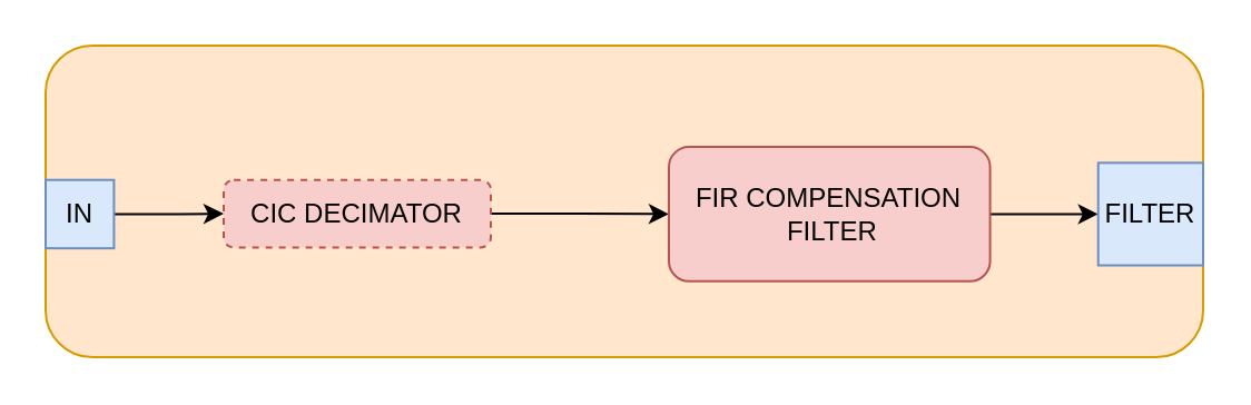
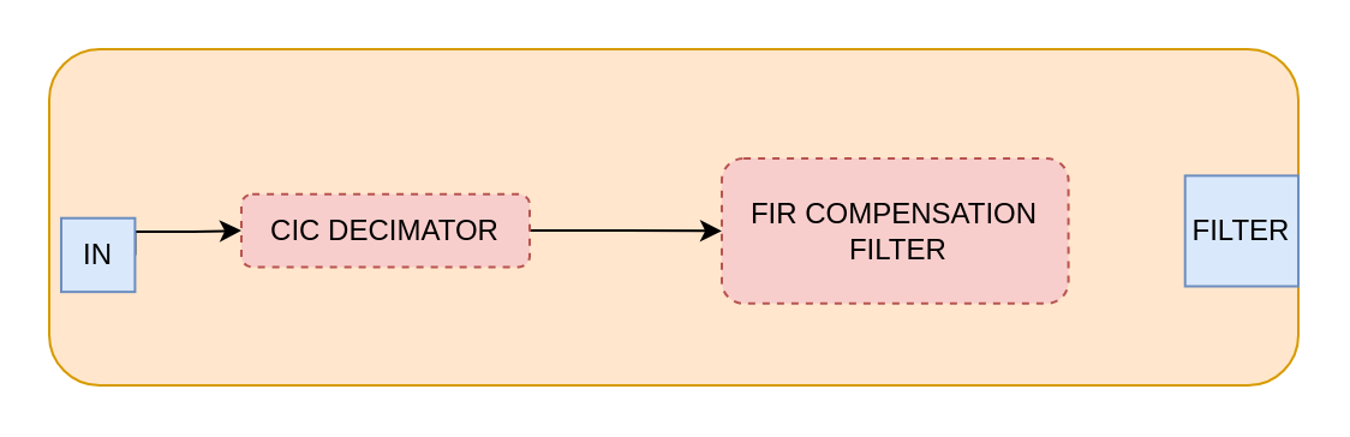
- <mxCell id="8" value="IN" style="rounded=0;whiteSpace=wrap;html=1;fillColor=#dae8fc;strokeColor=#6c8ebf;" parent="1" vertex="1"><mxGeometry x="20" y="80.357" width="30.714" height="30.714" as="geometry" /></mxCell>
+ <mxCell id="8" value="IN" style="rounded=0;whiteSpace=wrap;html=1;fillColor=#dae8fc;strokeColor=#6c8ebf;" parent="1" vertex="1"><mxGeometry x="25" y="90.357" width="30.714" height="30.714" as="geometry" /></mxCell>
- <mxCell id="6" value="FIR COMPENSATION&lt;br&gt;&amp;nbsp;FILTER" style="rounded=1;whiteSpace=wrap;html=1;fillColor=#f8cecc;strokeColor=#b85450;" parent="1" vertex="1"><mxGeometry x="300" y="65.53" width="144.29" height="60.36" as="geometry" /></mxCell>
+ <mxCell id="6" value="FIR COMPENSATION&lt;br&gt;&amp;nbsp;FILTER" style="rounded=1;whiteSpace=wrap;html=1;fillColor=#f8cecc;strokeColor=#b85450;dashed=1;" parent="1" vertex="1"><mxGeometry x="300" y="65.53" width="144.29" height="60.36" as="geometry" /></mxCell>
- <mxCell id="5" style="edgeStyle=orthogonalEdgeStyle;rounded=0;orthogonalLoop=1;jettySize=auto;html=1;entryX=0;entryY=0.5;entryDx=0;entryDy=0;" edge="1" parent="1" source="6" target="9"><mxGeometry relative="1" as="geometry" /></mxCell>
